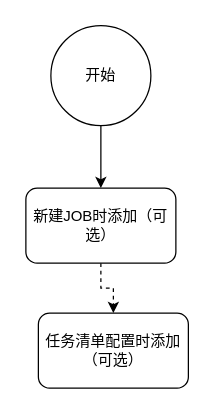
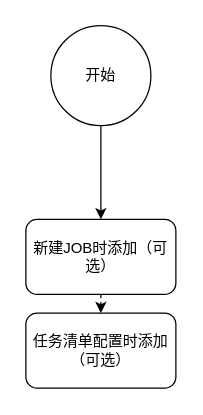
- <mxCell id="5" value="新建JOB时添加（可选）" style="rounded=1;whiteSpace=wrap;html=1;" vertex="1" parent="1"><mxGeometry x="20" y="150" width="120" height="60" as="geometry" /></mxCell>
+ <mxCell id="5" value="新建JOB时添加（可选）" style="rounded=1;whiteSpace=wrap;html=1;" vertex="1" parent="1"><mxGeometry x="20" y="175" width="120" height="60" as="geometry" /></mxCell>
- <mxCell id="6" value="任务清单配置时添加（可选）" style="rounded=1;whiteSpace=wrap;html=1;" vertex="1" parent="1"><mxGeometry x="30" y="250" width="120" height="60" as="geometry" /></mxCell>
+ <mxCell id="6" value="任务清单配置时添加（可选）" style="rounded=1;whiteSpace=wrap;html=1;" vertex="1" parent="1"><mxGeometry x="20" y="250" width="120" height="60" as="geometry" /></mxCell>
